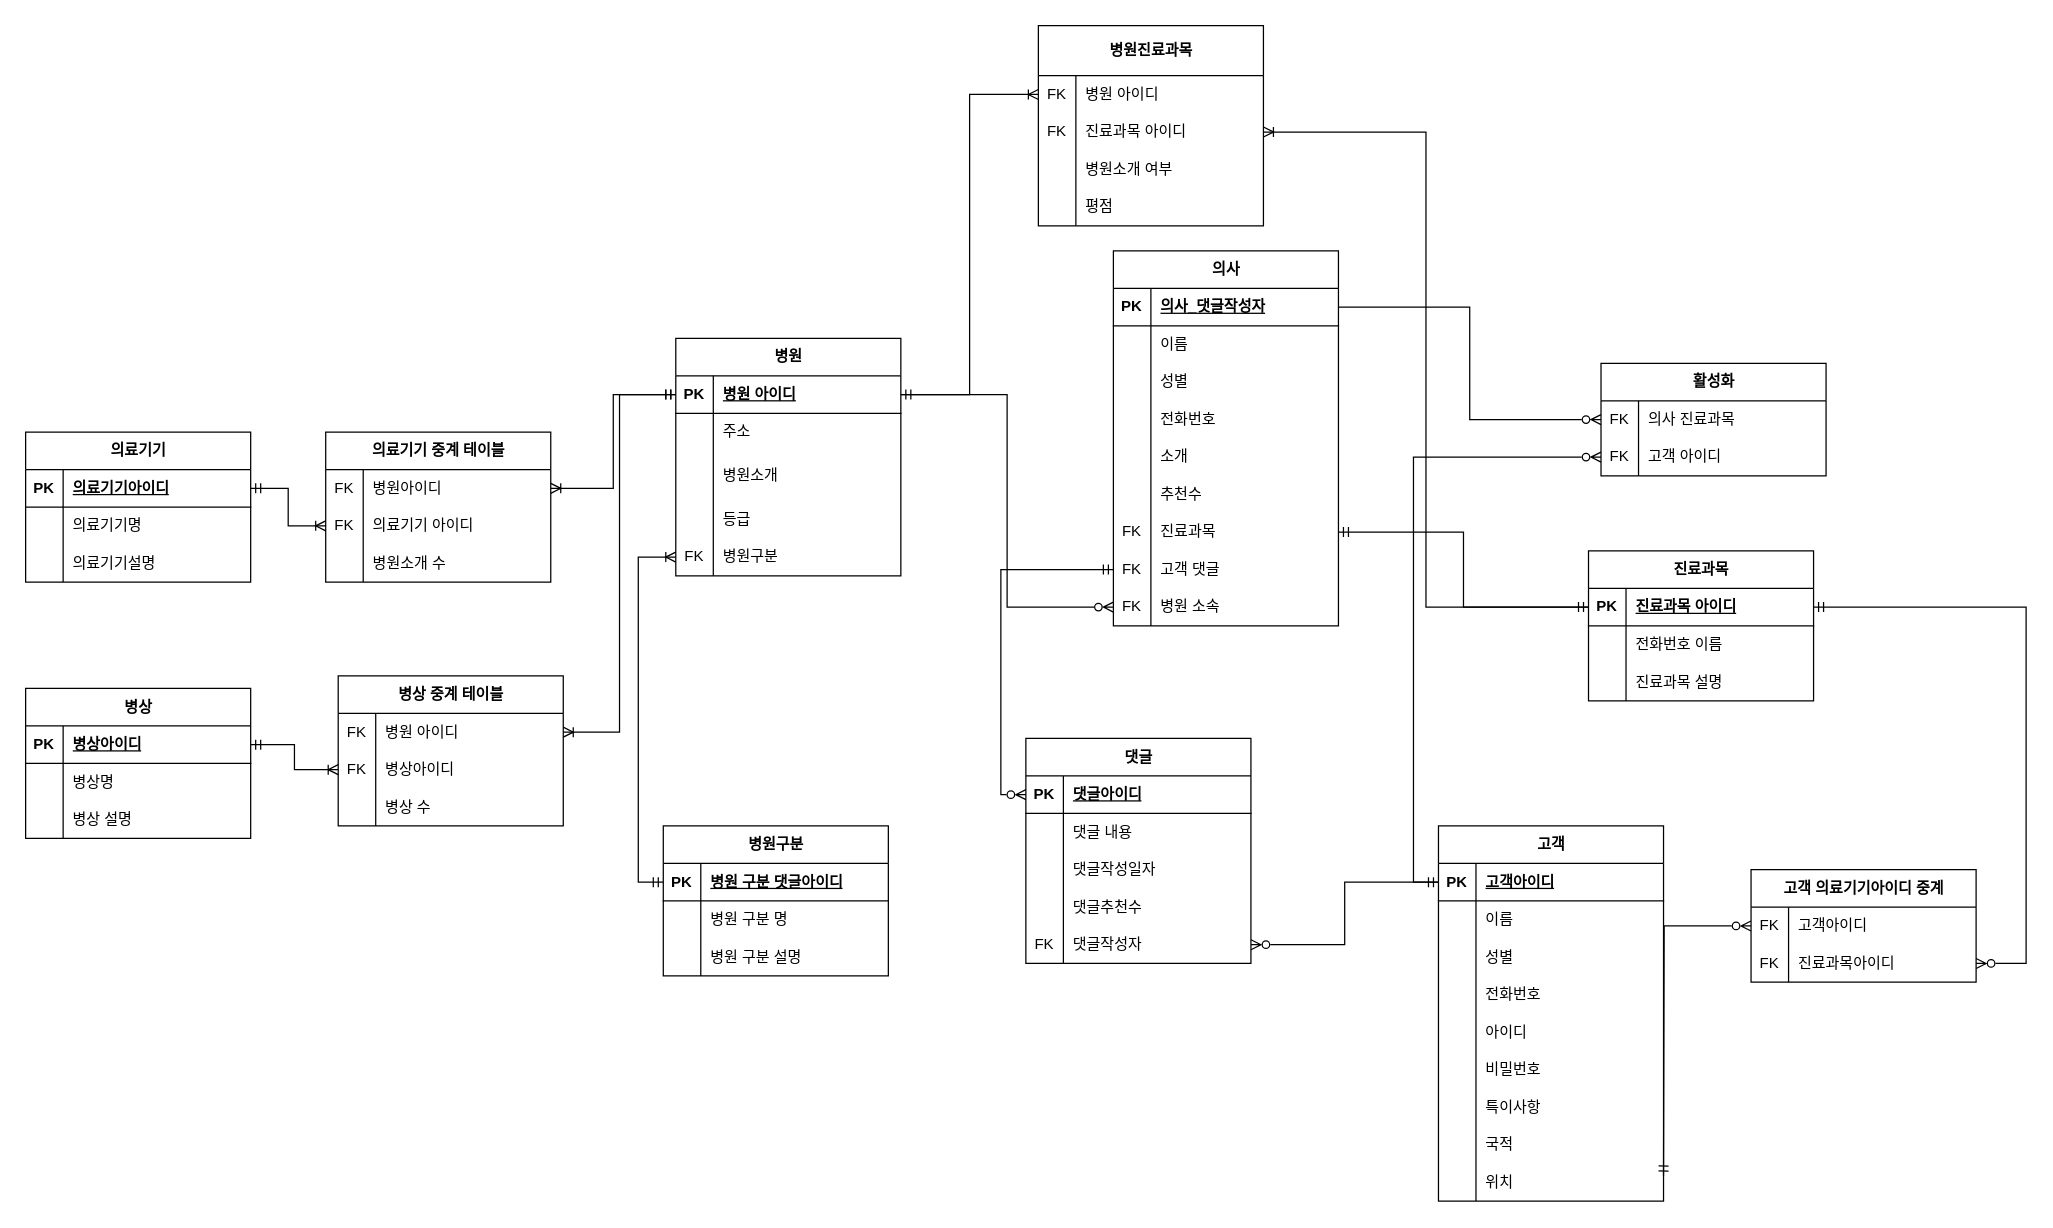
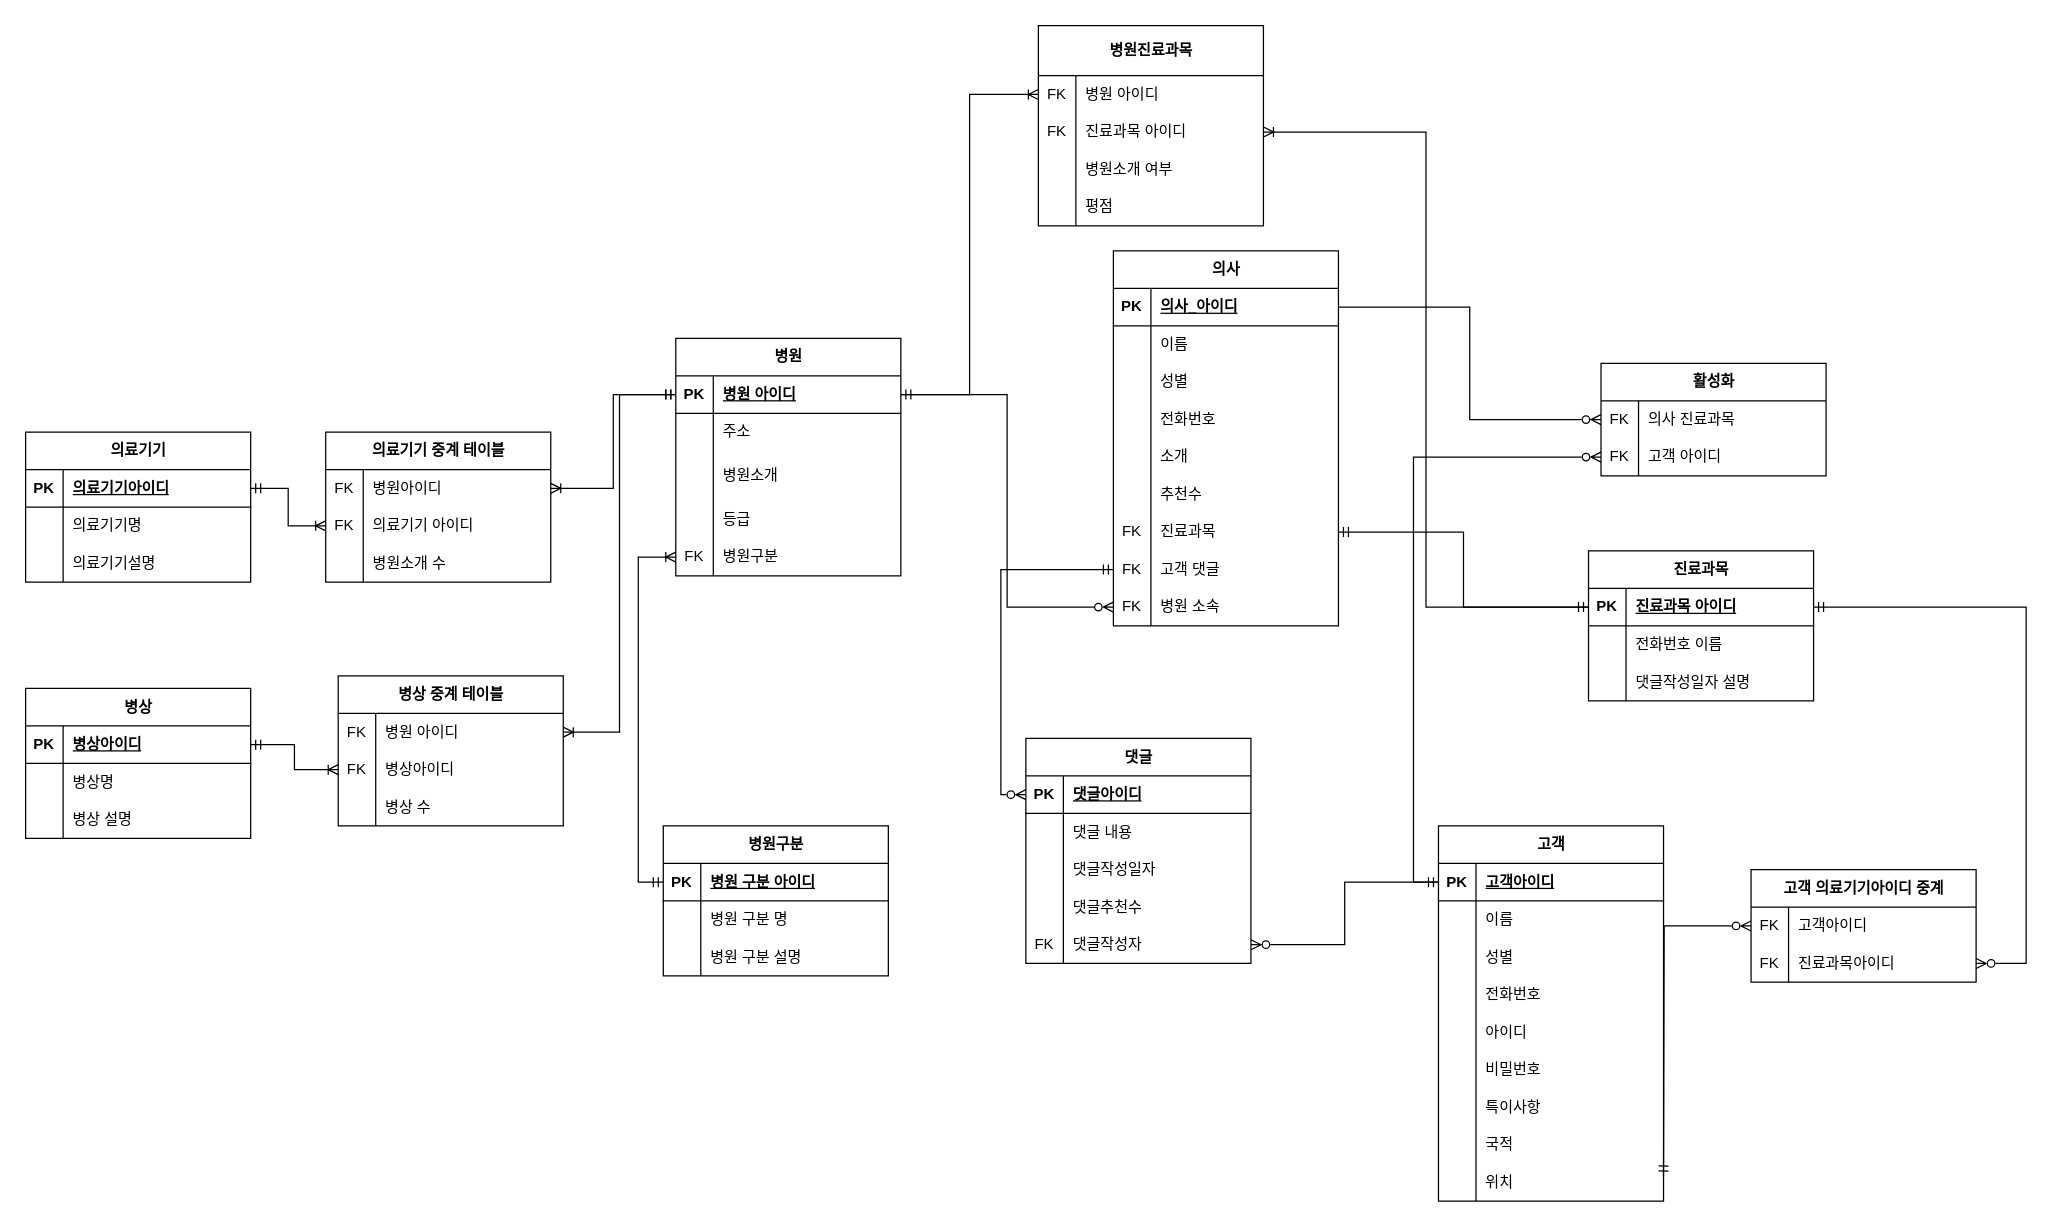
- <mxCell id="31" value="의사_댓글작성자" style="shape=partialRectangle;connectable=0;fillColor=none;top=0;left=0;bottom=0;right=0;align=left;spacingLeft=6;fontStyle=5;overflow=hidden;whiteSpace=wrap;html=1;" parent="29" vertex="1"><mxGeometry x="30" width="150" height="30" as="geometry"><mxRectangle width="150" height="30" as="alternateBounds" /></mxGeometry></mxCell>
+ <mxCell id="31" value="의사_아이디" style="shape=partialRectangle;connectable=0;fillColor=none;top=0;left=0;bottom=0;right=0;align=left;spacingLeft=6;fontStyle=5;overflow=hidden;whiteSpace=wrap;html=1;" parent="29" vertex="1"><mxGeometry x="30" width="150" height="30" as="geometry"><mxRectangle width="150" height="30" as="alternateBounds" /></mxGeometry></mxCell>
- <mxCell id="141" value="진료과목 설명" style="shape=partialRectangle;connectable=0;fillColor=none;top=0;left=0;bottom=0;right=0;align=left;spacingLeft=6;overflow=hidden;whiteSpace=wrap;html=1;" parent="139" vertex="1"><mxGeometry x="30" width="150" height="30" as="geometry"><mxRectangle width="150" height="30" as="alternateBounds" /></mxGeometry></mxCell>
+ <mxCell id="141" value="댓글작성일자 설명" style="shape=partialRectangle;connectable=0;fillColor=none;top=0;left=0;bottom=0;right=0;align=left;spacingLeft=6;overflow=hidden;whiteSpace=wrap;html=1;" parent="139" vertex="1"><mxGeometry x="30" width="150" height="30" as="geometry"><mxRectangle width="150" height="30" as="alternateBounds" /></mxGeometry></mxCell>
- <mxCell id="21" value="병원 구분 댓글아이디" style="shape=partialRectangle;connectable=0;fillColor=none;top=0;left=0;bottom=0;right=0;align=left;spacingLeft=6;fontStyle=5;overflow=hidden;whiteSpace=wrap;html=1;" parent="19" vertex="1"><mxGeometry x="30" width="150" height="30" as="geometry"><mxRectangle width="150" height="30" as="alternateBounds" /></mxGeometry></mxCell>
+ <mxCell id="21" value="병원 구분 아이디" style="shape=partialRectangle;connectable=0;fillColor=none;top=0;left=0;bottom=0;right=0;align=left;spacingLeft=6;fontStyle=5;overflow=hidden;whiteSpace=wrap;html=1;" parent="19" vertex="1"><mxGeometry x="30" width="150" height="30" as="geometry"><mxRectangle width="150" height="30" as="alternateBounds" /></mxGeometry></mxCell>
